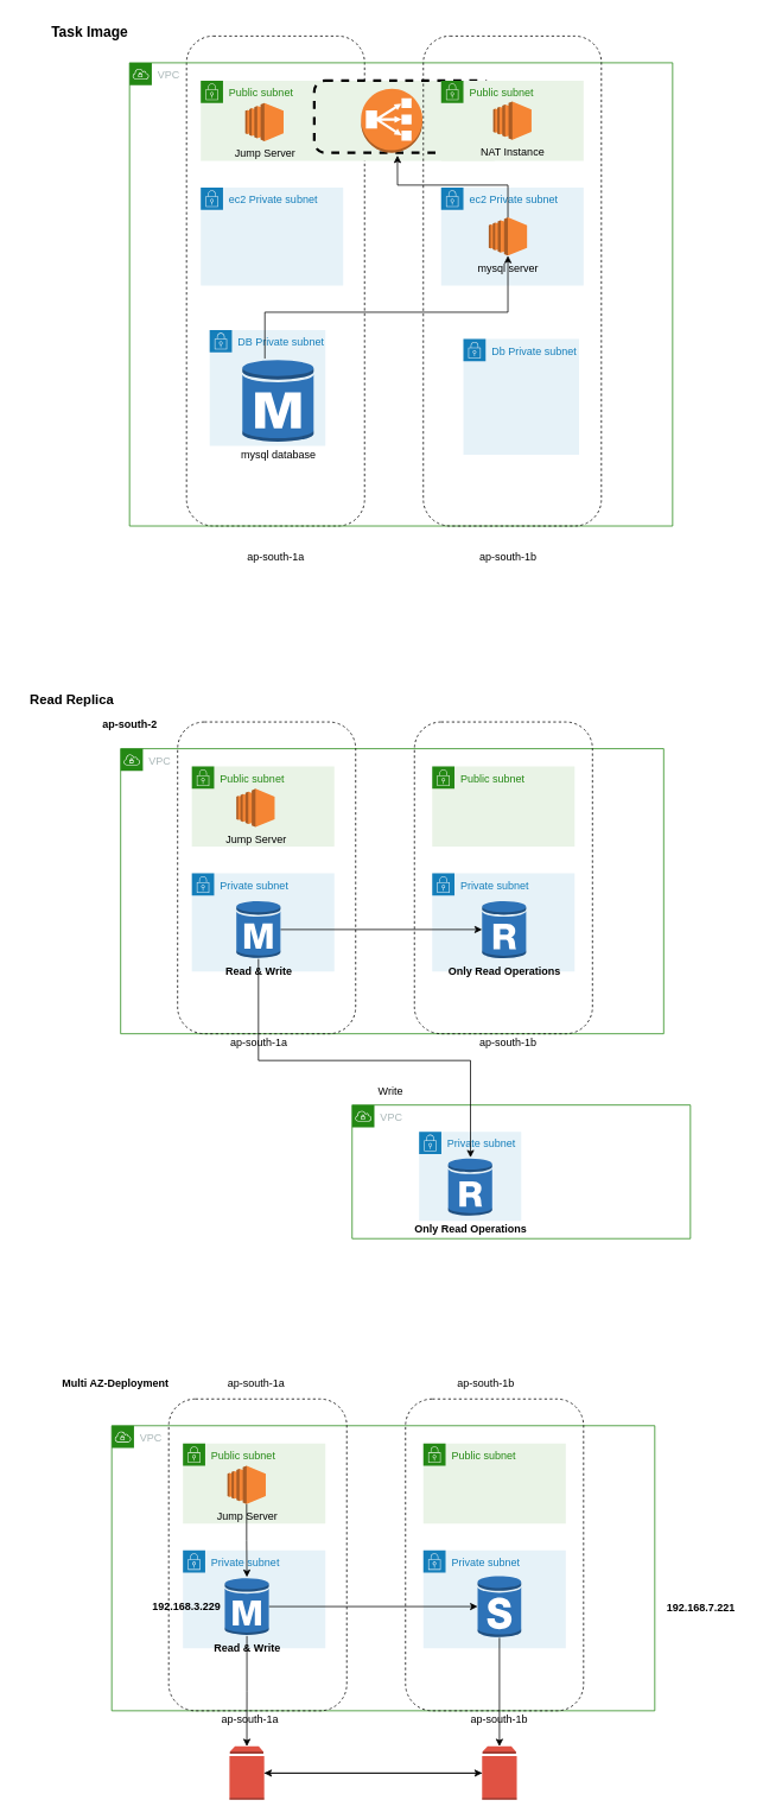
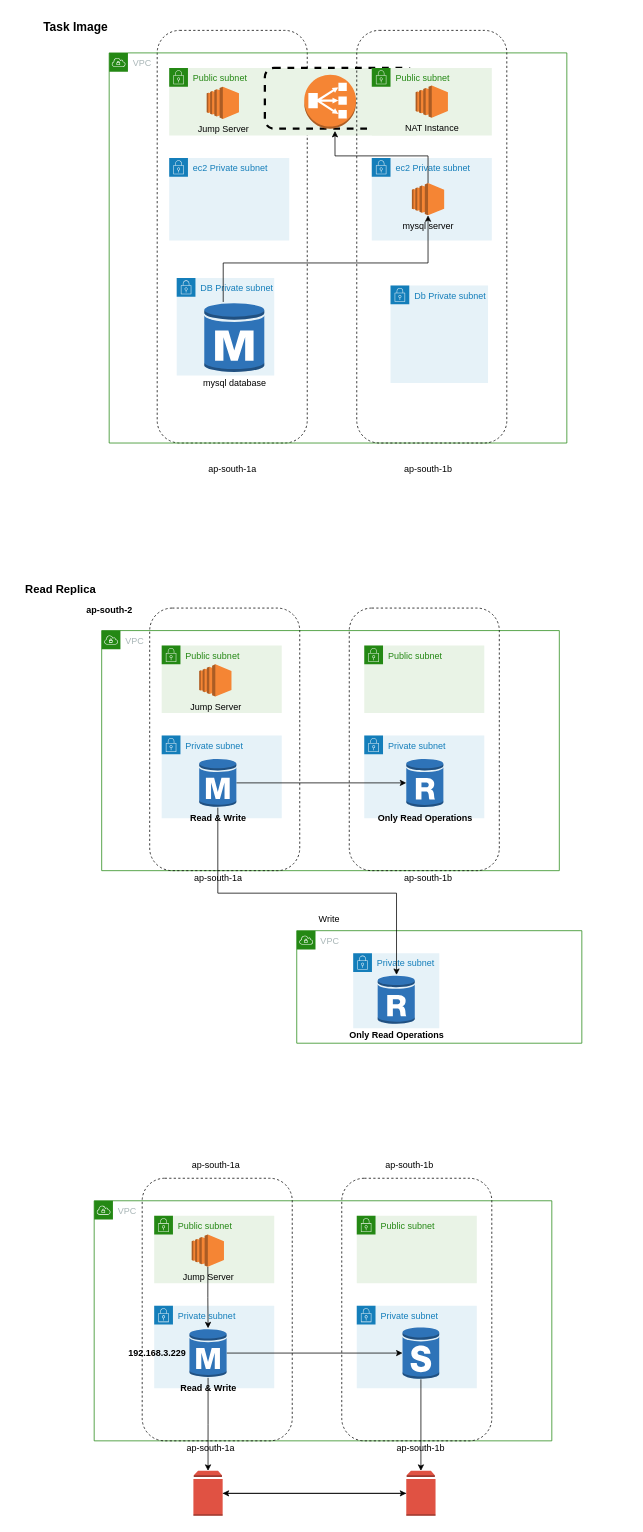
- <mxCell id="53" value="&lt;b&gt;Multi AZ-Deployment&lt;/b&gt;" style="text;html=1;align=center;verticalAlign=middle;resizable=0;points=[];autosize=1;strokeColor=none;fillColor=none;" parent="1" vertex="1"><mxGeometry x="59" y="1538" width="140" height="30" as="geometry" /></mxCell>
- <mxCell id="66" value="&lt;b&gt;&amp;nbsp;192.168.7.221&lt;/b&gt;" style="text;html=1;align=center;verticalAlign=middle;resizable=0;points=[];autosize=1;strokeColor=none;fillColor=none;" parent="1" vertex="1"><mxGeometry x="735" y="1790" width="100" height="30" as="geometry" /></mxCell>
